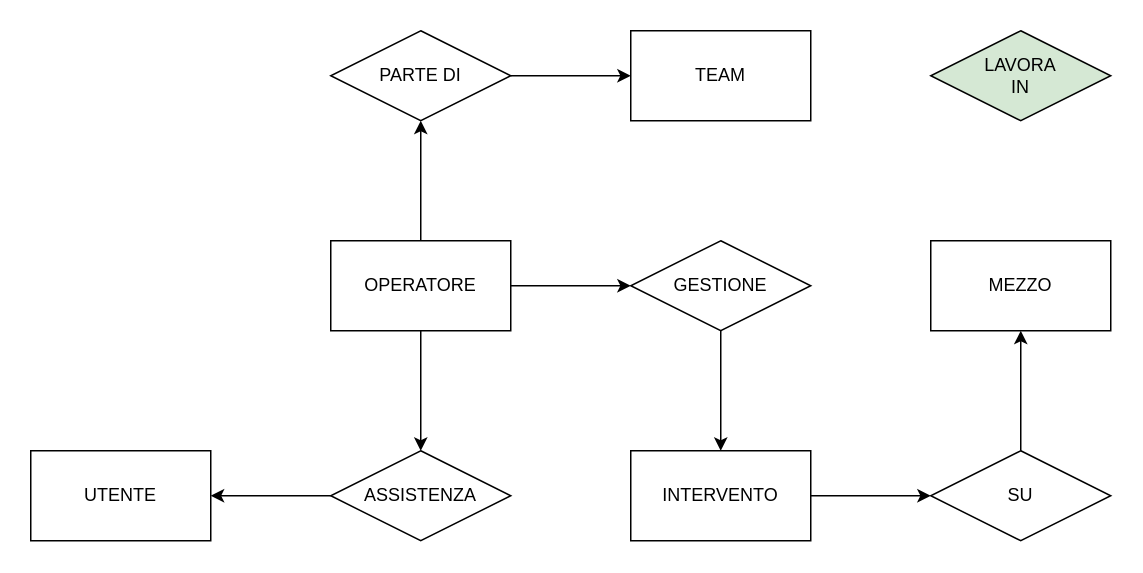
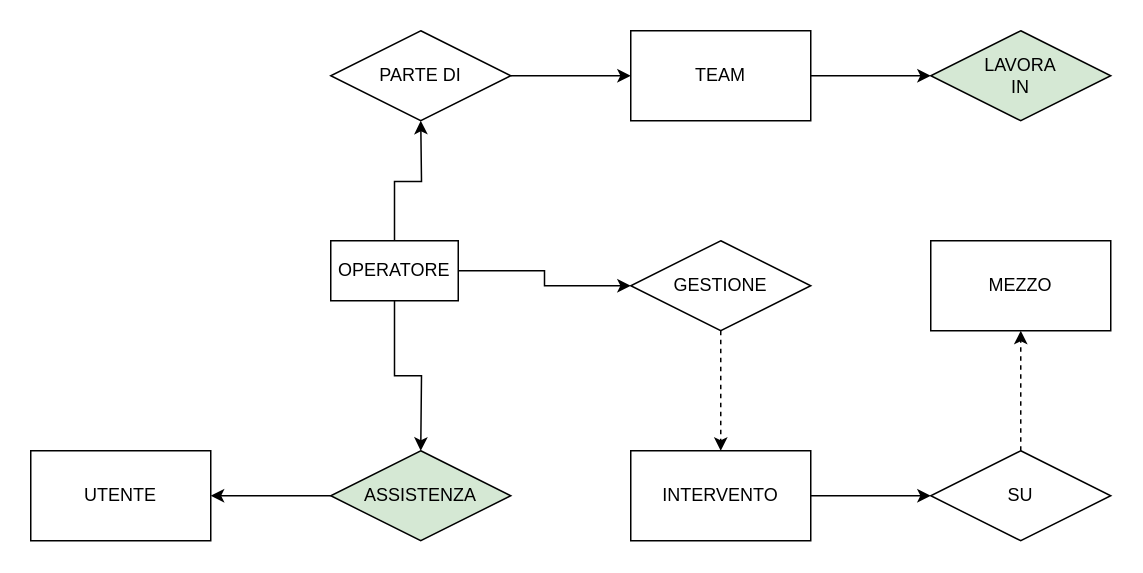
+ <mxCell id="8" style="edgeStyle=orthogonalEdgeStyle;rounded=0;orthogonalLoop=1;jettySize=auto;html=1;" edge="1" parent="1" source="9" target="12"><mxGeometry relative="1" as="geometry" /></mxCell>
- <mxCell id="5" value="OPERATORE" style="rounded=0;whiteSpace=wrap;html=1;" parent="1" vertex="1"><mxGeometry x="220" y="160" width="120" height="60" as="geometry" /></mxCell>
+ <mxCell id="5" value="OPERATORE" style="rounded=0;whiteSpace=wrap;html=1;" parent="1" vertex="1"><mxGeometry x="220" y="160" width="85" height="40" as="geometry" /></mxCell>
- <mxCell id="10" style="edgeStyle=orthogonalEdgeStyle;rounded=0;orthogonalLoop=1;jettySize=auto;html=1;" edge="1" parent="1" source="11" target="14"><mxGeometry relative="1" as="geometry" /></mxCell>
+ <mxCell id="10" style="edgeStyle=orthogonalEdgeStyle;rounded=0;orthogonalLoop=1;jettySize=auto;html=1;dashed=1;" edge="1" parent="1" source="11" target="14"><mxGeometry relative="1" as="geometry" /></mxCell>
- <mxCell id="18" style="edgeStyle=orthogonalEdgeStyle;rounded=0;orthogonalLoop=1;jettySize=auto;html=1;entryX=0.5;entryY=1;entryDx=0;entryDy=0;" edge="1" parent="1" source="19" target="20"><mxGeometry relative="1" as="geometry" /></mxCell>
+ <mxCell id="18" style="edgeStyle=orthogonalEdgeStyle;rounded=0;orthogonalLoop=1;jettySize=auto;html=1;entryX=0.5;entryY=1;entryDx=0;entryDy=0;dashed=1;" edge="1" parent="1" source="19" target="20"><mxGeometry relative="1" as="geometry" /></mxCell>
- <mxCell id="16" value="ASSISTENZA" style="rhombus;whiteSpace=wrap;html=1;" vertex="1" parent="1"><mxGeometry x="220" y="300" width="120" height="60" as="geometry" /></mxCell>
+ <mxCell id="16" value="ASSISTENZA" style="rhombus;whiteSpace=wrap;html=1;fillColor=#d5e8d4;" vertex="1" parent="1"><mxGeometry x="220" y="300" width="120" height="60" as="geometry" /></mxCell>
